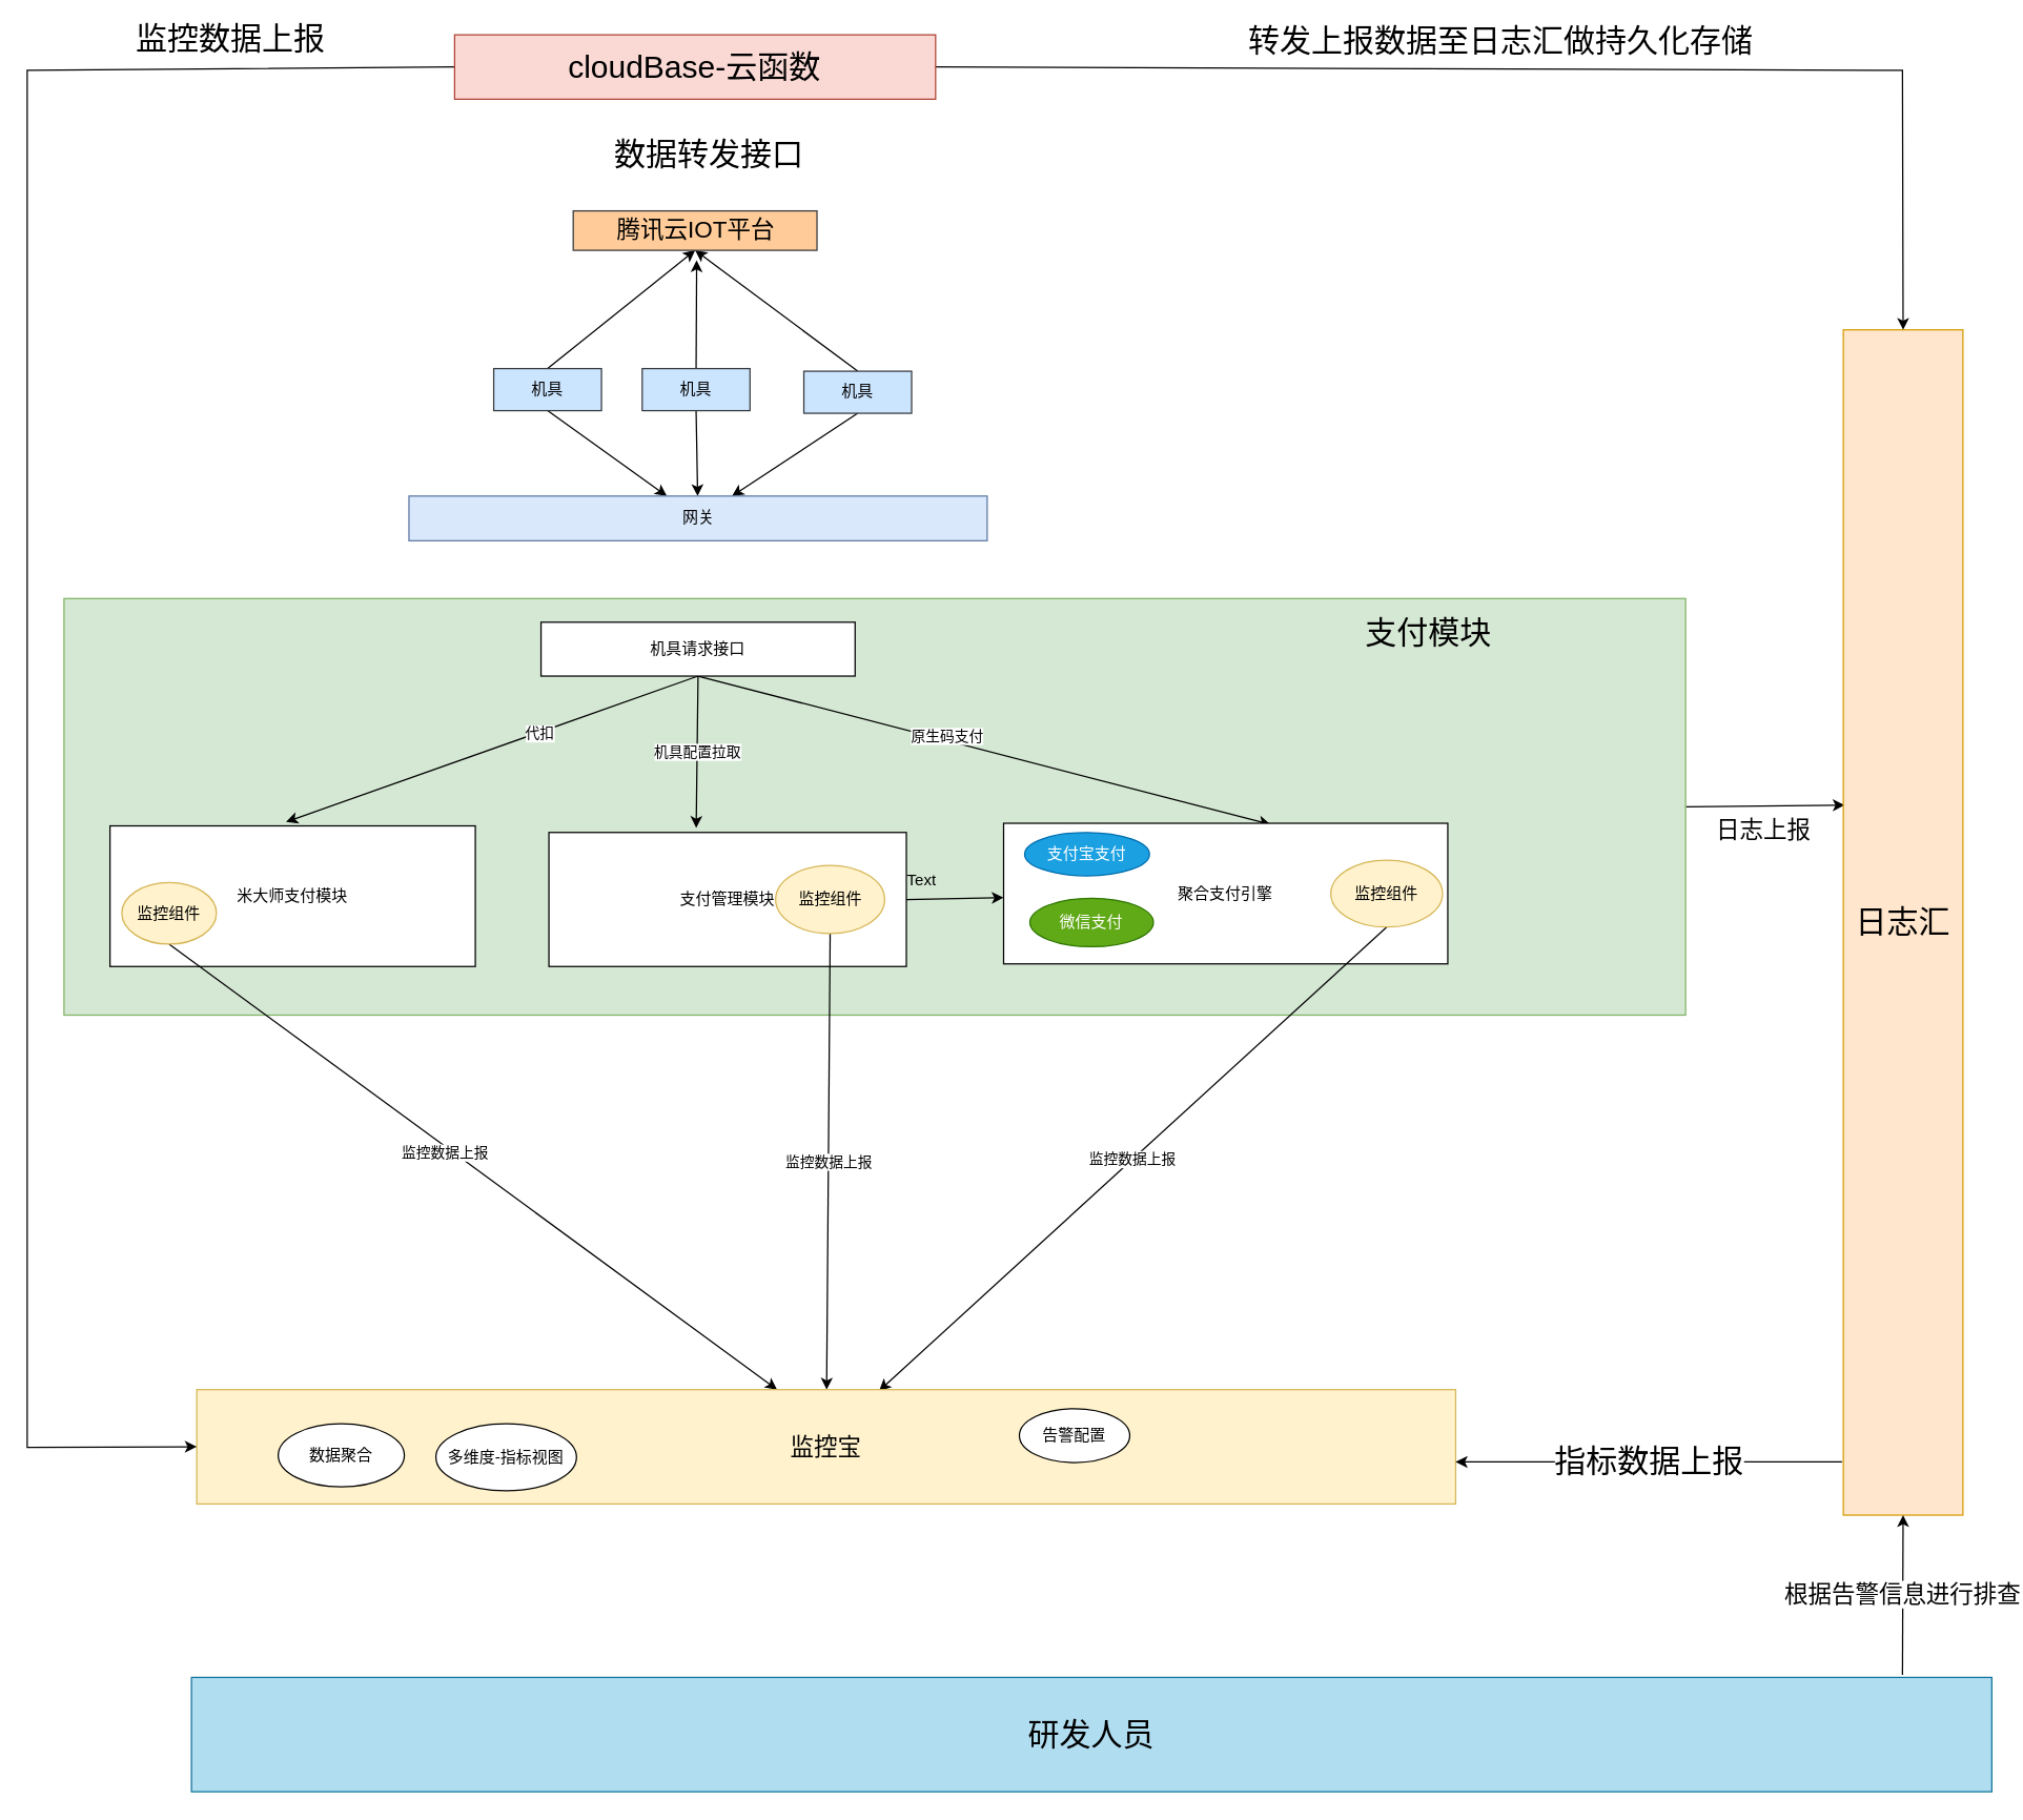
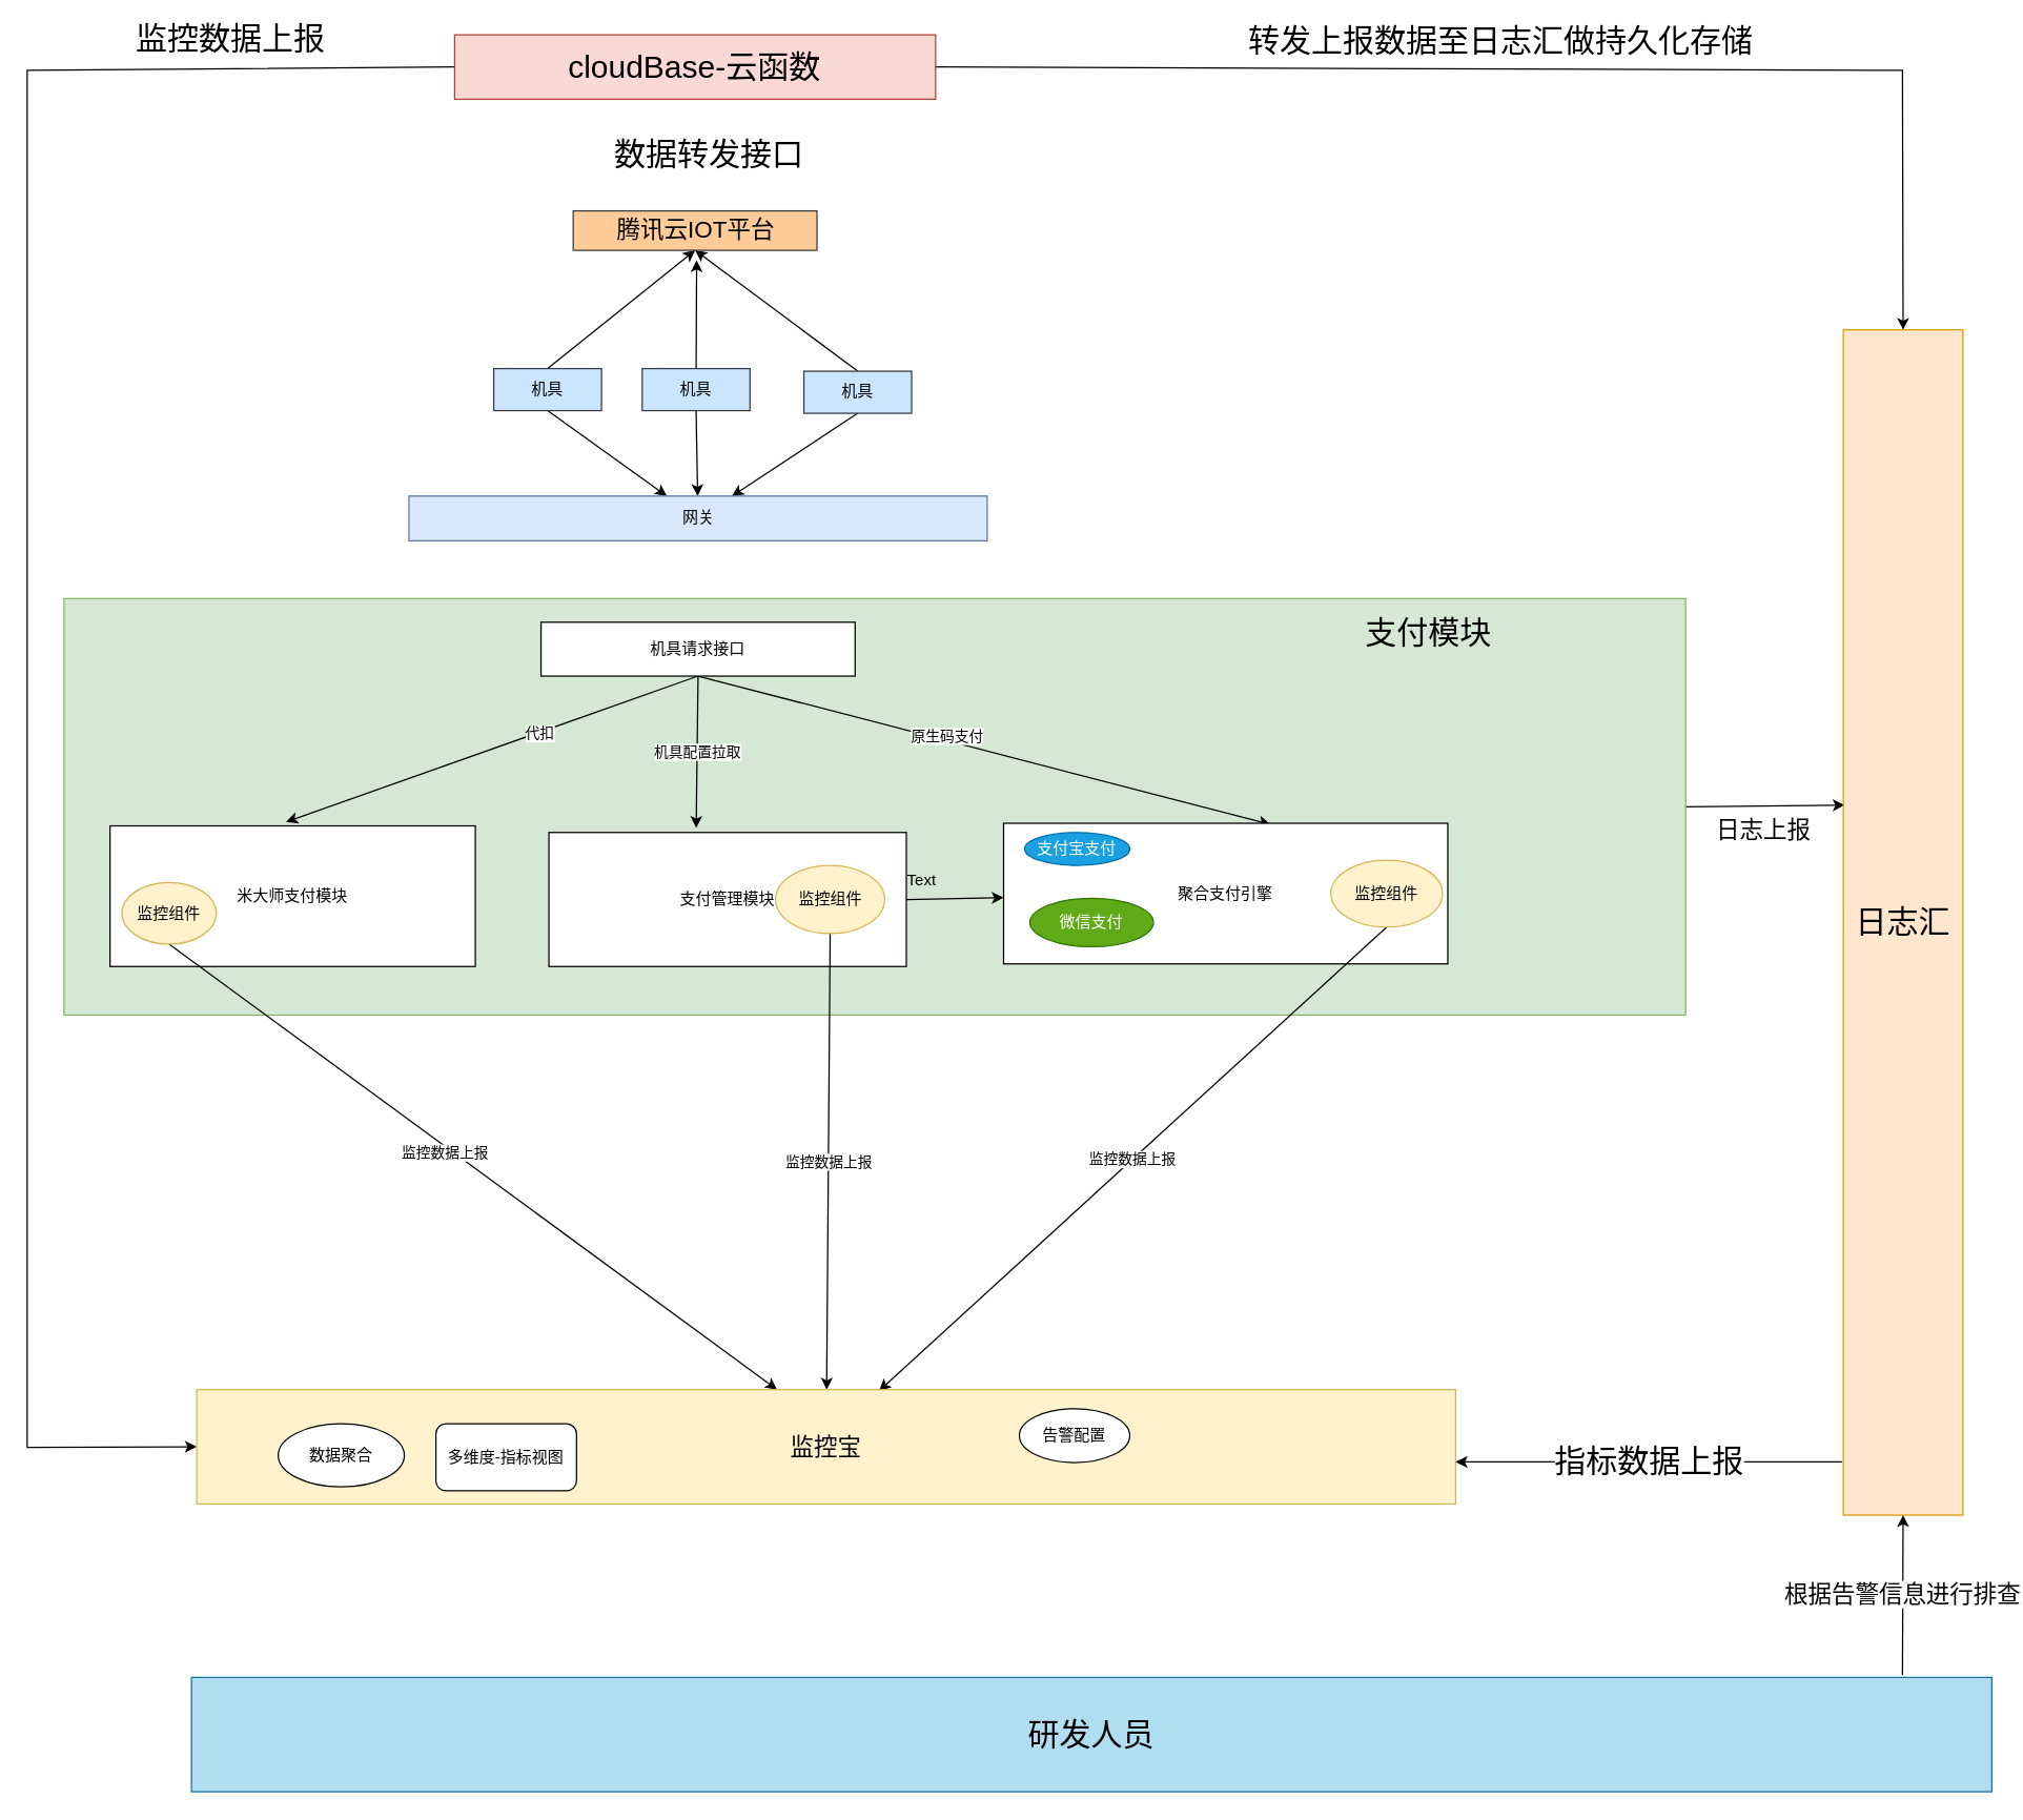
- <mxCell id="27" value="支付宝支付" style="ellipse;whiteSpace=wrap;html=1;shadow=0;glass=0;sketch=0;fillColor=#1ba1e2;strokeColor=#006EAF;fontColor=#ffffff;" parent="1" vertex="1"><mxGeometry x="779" y="633" width="95" height="33" as="geometry" /></mxCell>
+ <mxCell id="27" value="支付宝支付" style="ellipse;whiteSpace=wrap;html=1;shadow=0;glass=0;sketch=0;fillColor=#1ba1e2;strokeColor=#006EAF;fontColor=#ffffff;" parent="1" vertex="1"><mxGeometry x="779" y="633" width="80" height="25" as="geometry" /></mxCell>
- <mxCell id="43" value="多维度-指标视图" style="ellipse;whiteSpace=wrap;html=1;shadow=0;glass=0;sketch=0;" parent="1" vertex="1"><mxGeometry x="331" y="1083" width="107" height="51" as="geometry" /></mxCell>
+ <mxCell id="43" value="多维度-指标视图" style="whiteSpace=wrap;html=1;shadow=0;glass=0;sketch=0;rounded=1;" parent="1" vertex="1"><mxGeometry x="331" y="1083" width="107" height="51" as="geometry" /></mxCell>
